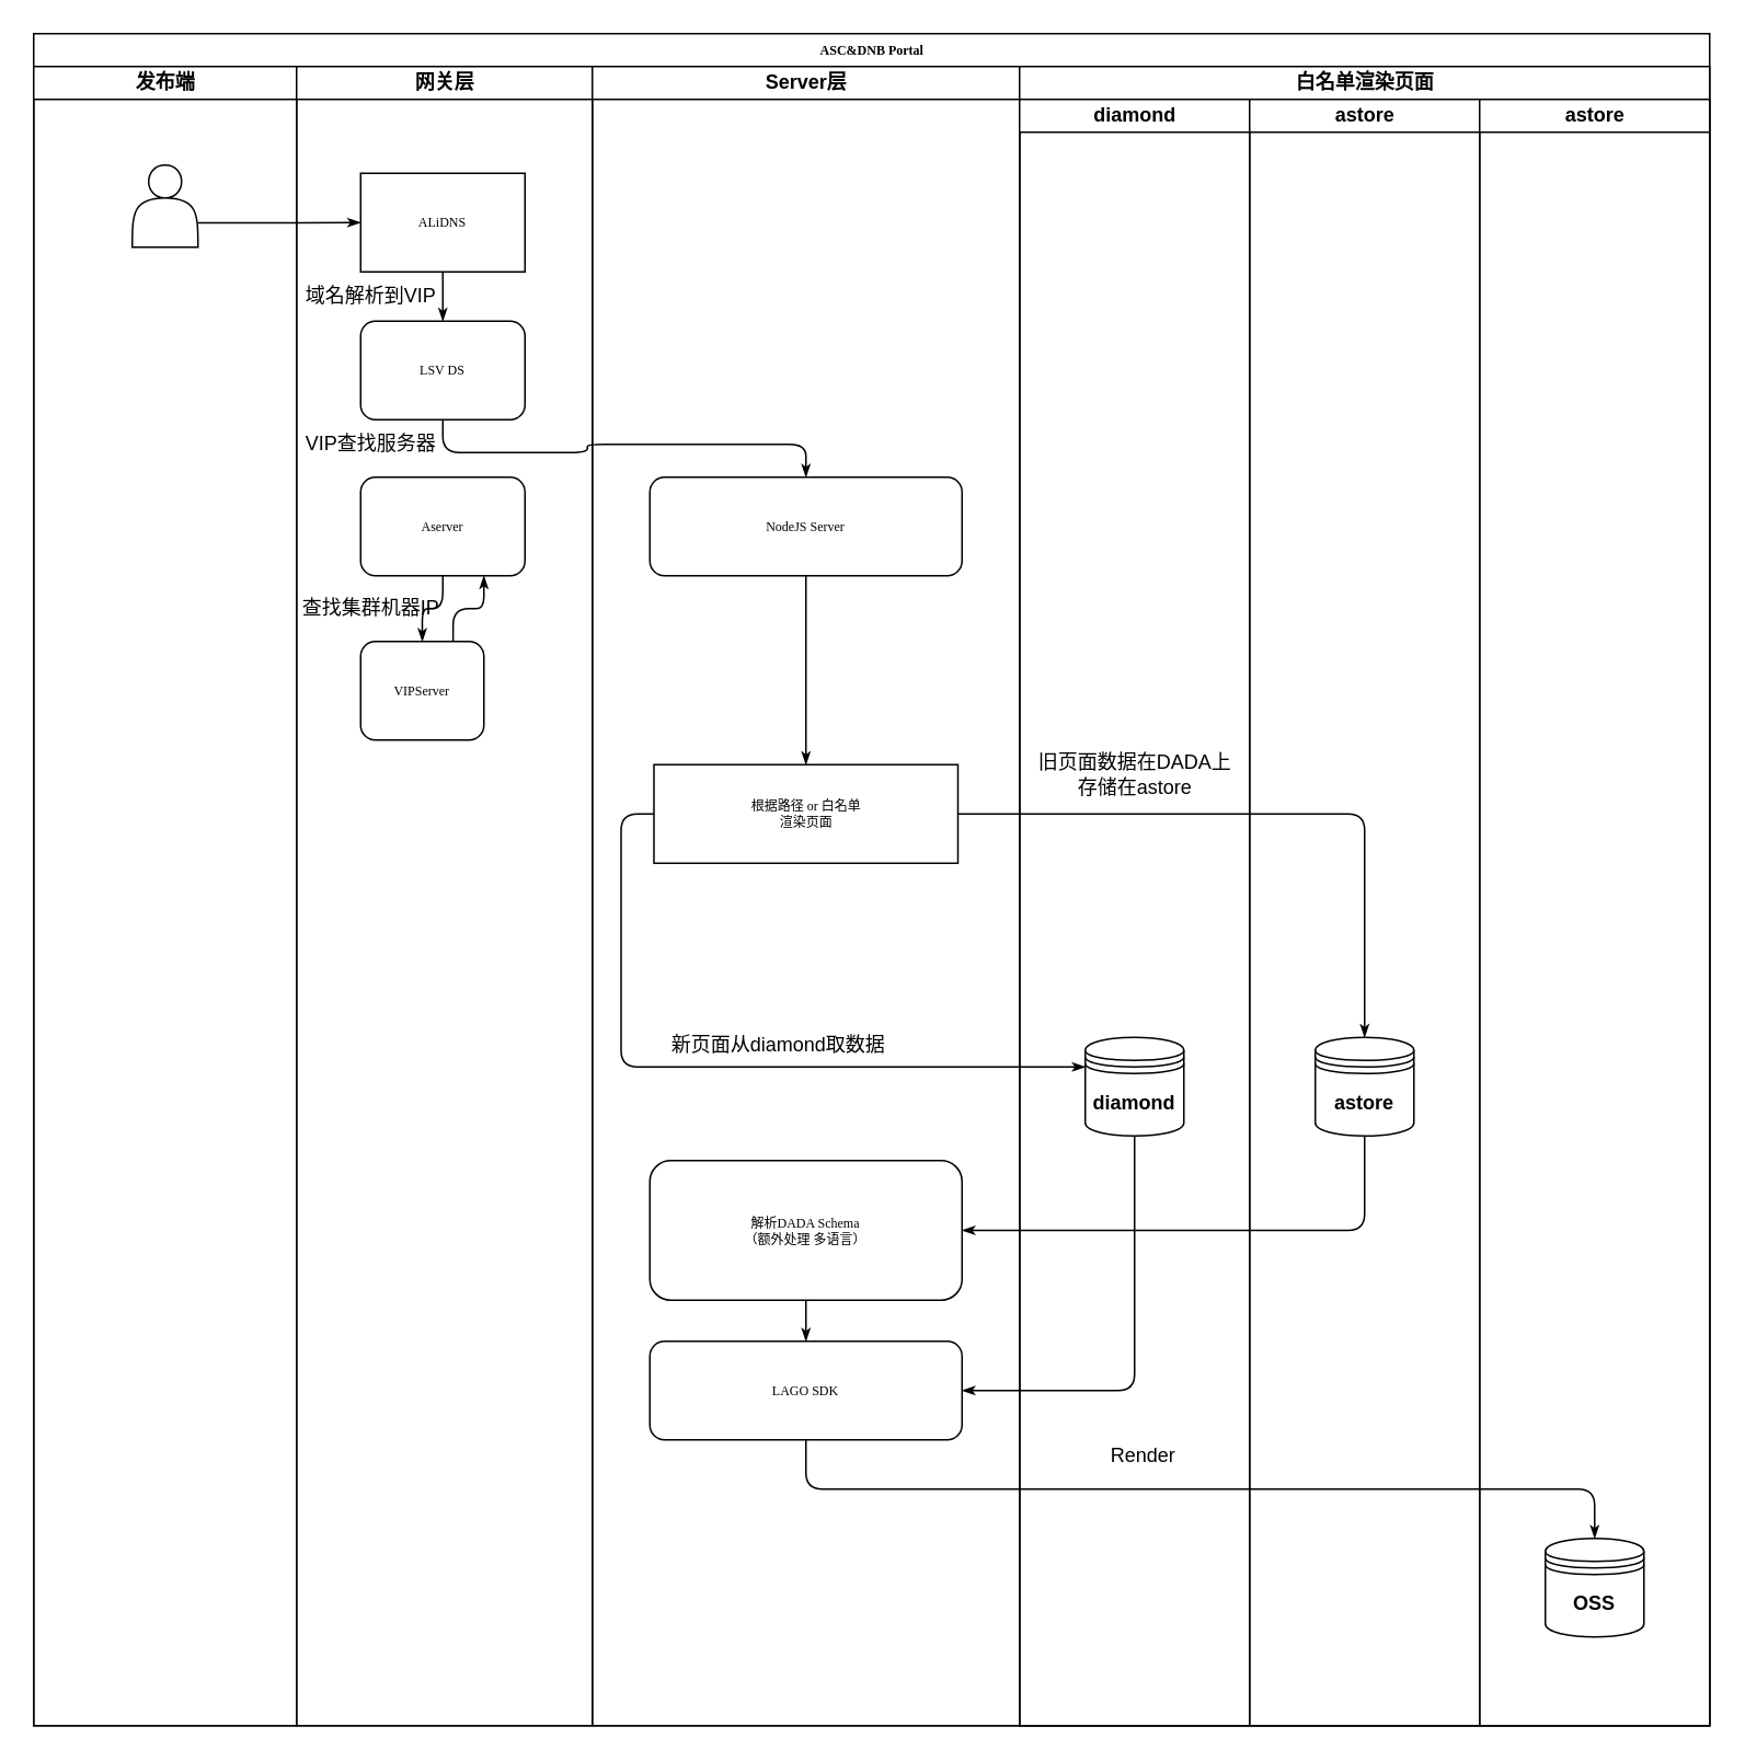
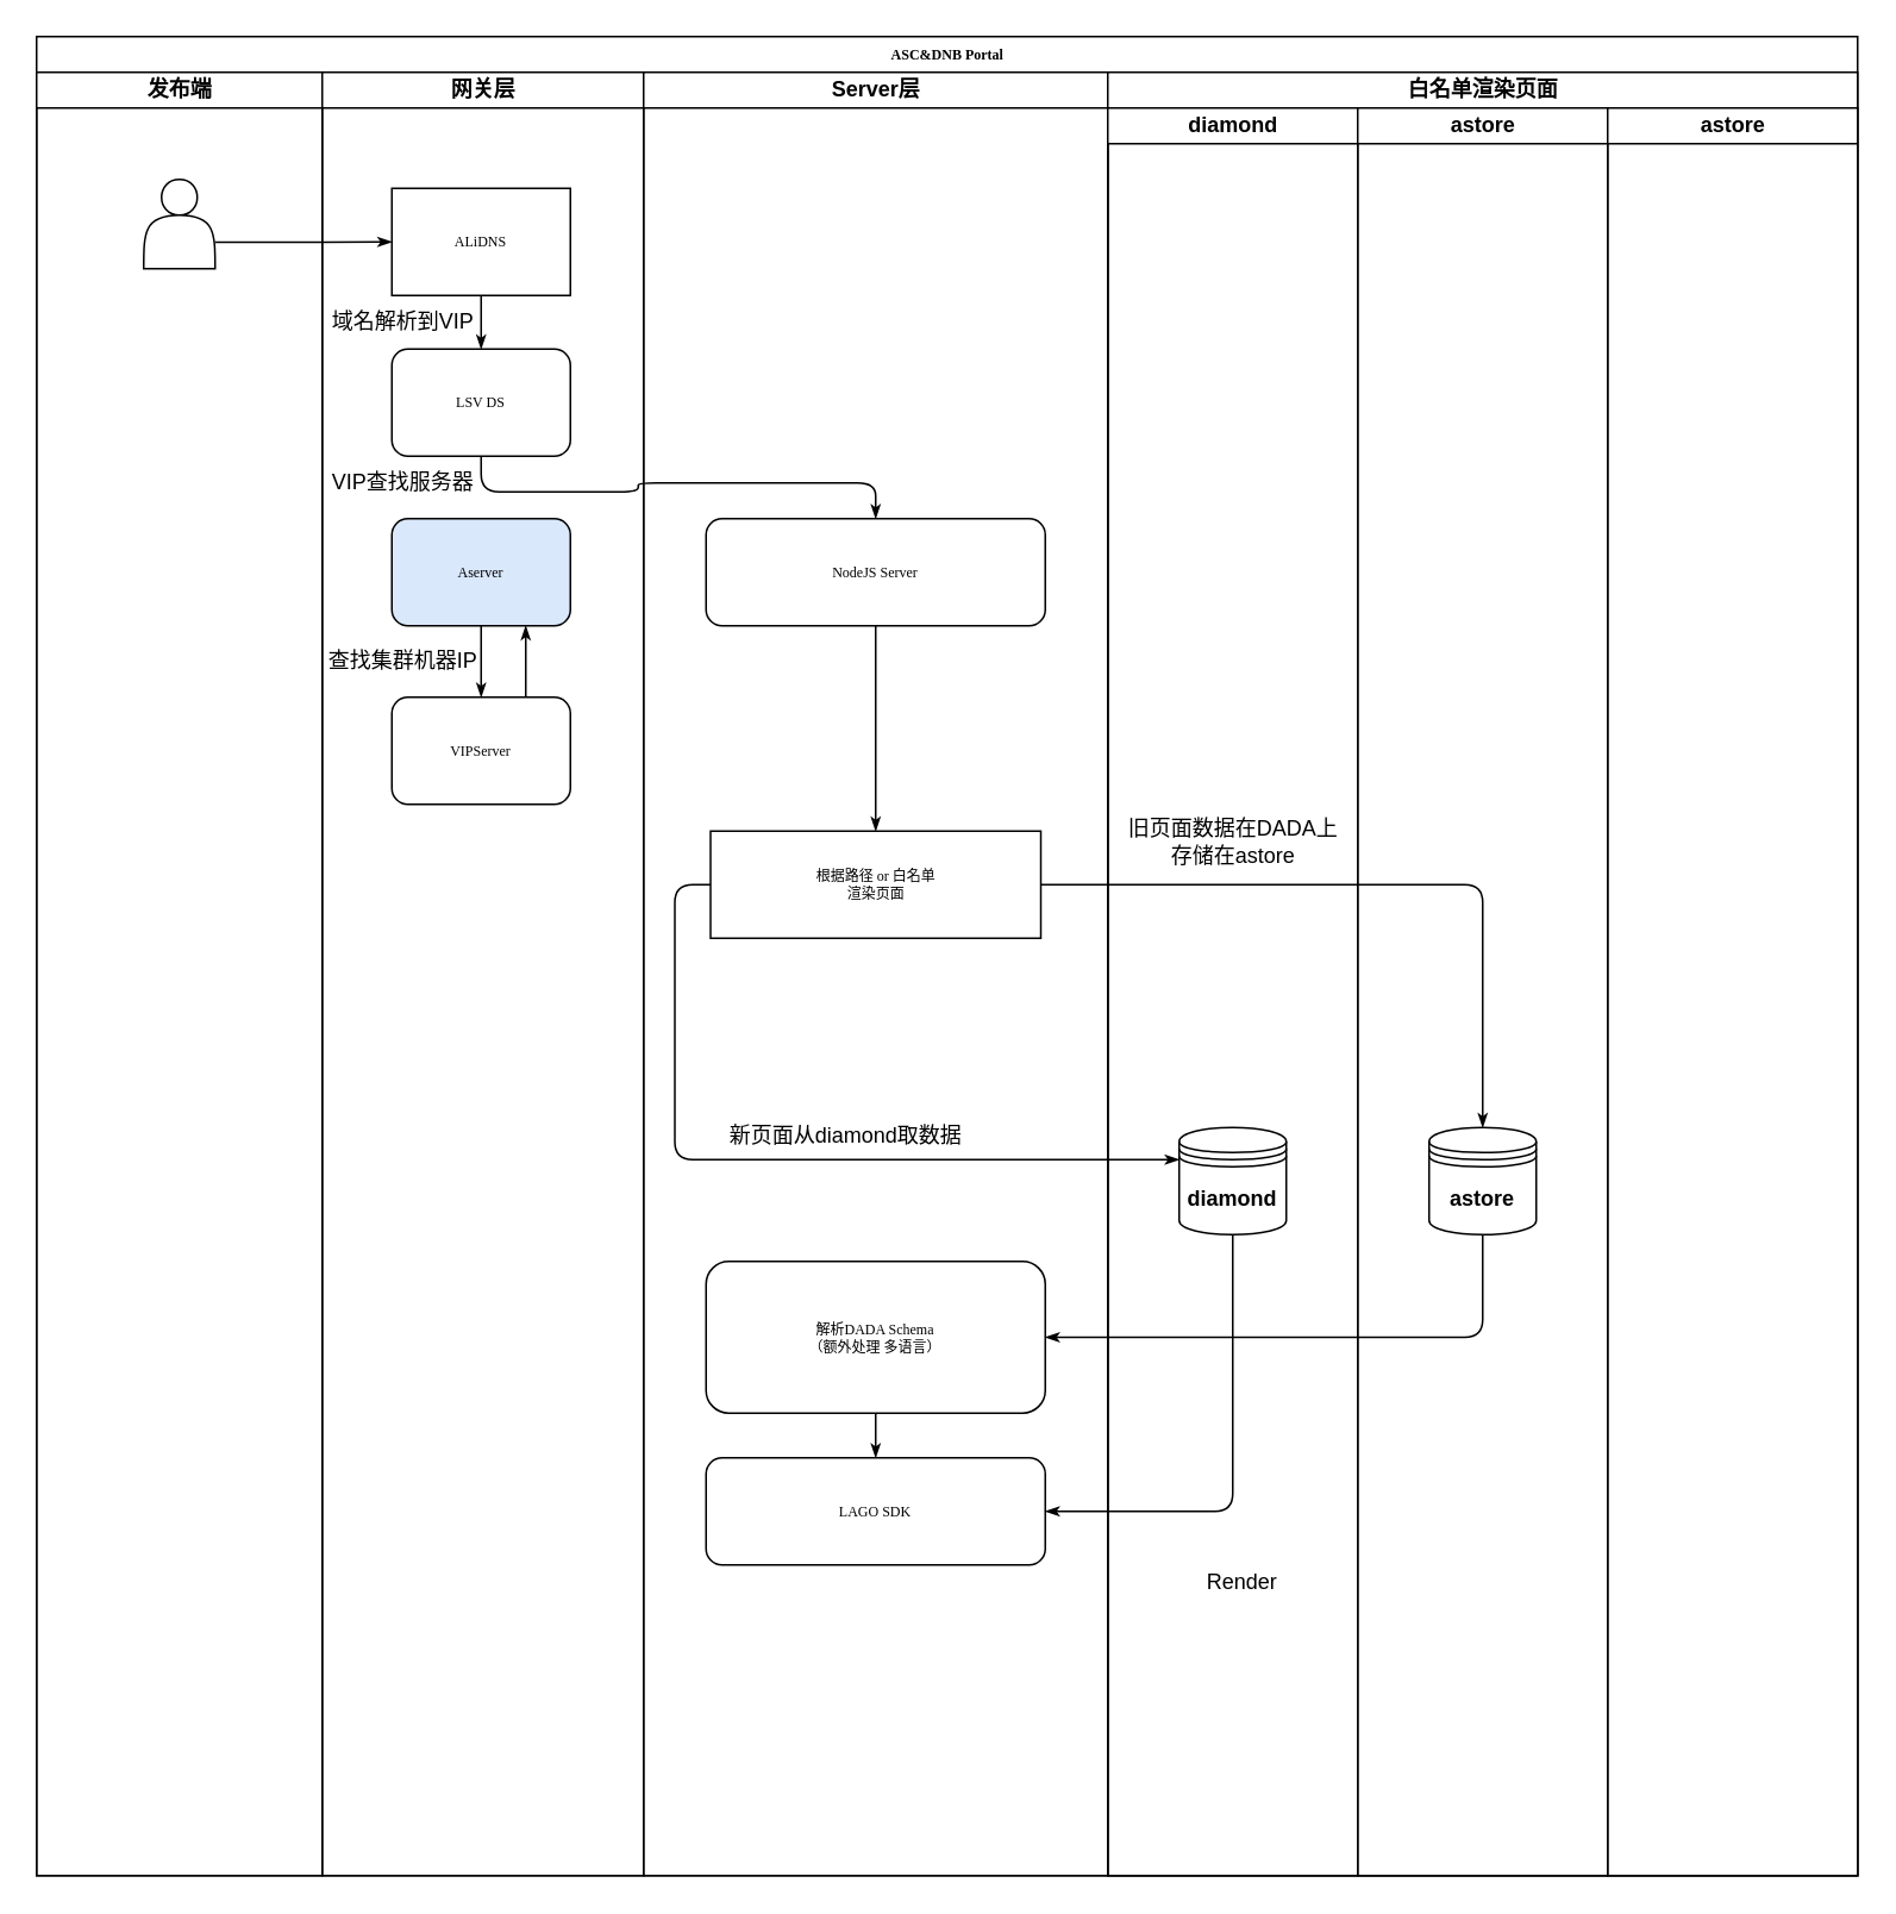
- <mxCell id="14" value="Aserver" style="rounded=1;whiteSpace=wrap;html=1;shadow=0;labelBackgroundColor=none;strokeWidth=1;fontFamily=Verdana;fontSize=8;align=center;" parent="10" vertex="1"><mxGeometry x="39" y="250" width="100" height="60" as="geometry" /></mxCell>
+ <mxCell id="14" value="Aserver" style="rounded=1;whiteSpace=wrap;html=1;shadow=0;labelBackgroundColor=none;strokeWidth=1;fontFamily=Verdana;fontSize=8;align=center;fillColor=#dae8fc;" parent="10" vertex="1"><mxGeometry x="39" y="250" width="100" height="60" as="geometry" /></mxCell>
- <mxCell id="16" value="VIPServer" style="rounded=1;whiteSpace=wrap;html=1;shadow=0;labelBackgroundColor=none;strokeWidth=1;fontFamily=Verdana;fontSize=8;align=center;" parent="10" vertex="1"><mxGeometry x="39" y="350" width="75" height="60" as="geometry" /></mxCell>
+ <mxCell id="16" value="VIPServer" style="rounded=1;whiteSpace=wrap;html=1;shadow=0;labelBackgroundColor=none;strokeWidth=1;fontFamily=Verdana;fontSize=8;align=center;" parent="10" vertex="1"><mxGeometry x="39" y="350" width="100" height="60" as="geometry" /></mxCell>
- <mxCell id="43" style="edgeStyle=orthogonalEdgeStyle;rounded=1;html=1;labelBackgroundColor=none;startArrow=none;startFill=0;startSize=5;endArrow=classicThin;endFill=1;endSize=5;jettySize=auto;orthogonalLoop=1;strokeWidth=1;fontFamily=Verdana;fontSize=8;exitX=0.5;exitY=1;exitDx=0;exitDy=0;entryX=0.5;entryY=0;entryDx=0;entryDy=0;" parent="2" source="27" target="38" edge="1"><mxGeometry relative="1" as="geometry"><mxPoint x="480" y="756" as="sourcePoint" /><mxPoint x="790" y="926" as="targetPoint" /></mxGeometry></mxCell>
- <mxCell id="38" value="&lt;span style=&quot;font-weight: 700;&quot;&gt;OSS&lt;/span&gt;" style="shape=datastore;whiteSpace=wrap;html=1;" parent="37" vertex="1"><mxGeometry x="40" y="876" width="60" height="60" as="geometry" /></mxCell>
